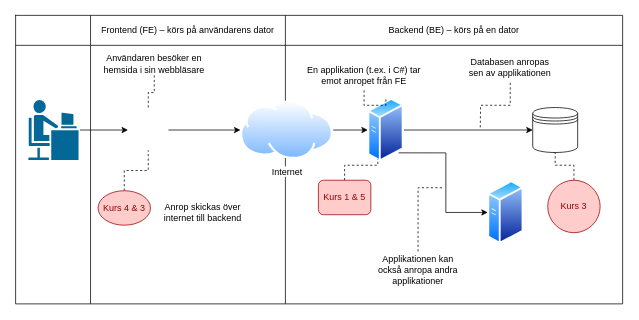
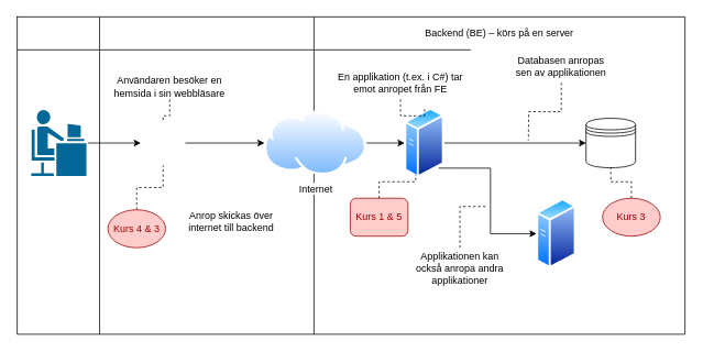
- <mxCell id="5" value="Frontend (FE) – körs på användarens dator" style="shape=partialRectangle;html=1;whiteSpace=wrap;connectable=0;fillColor=none;top=0;left=0;bottom=0;right=0;overflow=hidden;" parent="3" vertex="1"><mxGeometry x="100" width="260" height="40" as="geometry" /></mxCell>
- <mxCell id="6" value="Backend (BE) – körs på en dator" style="shape=partialRectangle;html=1;whiteSpace=wrap;connectable=0;fillColor=none;top=0;left=0;bottom=0;right=0;overflow=hidden;" parent="3" vertex="1"><mxGeometry x="360" width="450" height="40" as="geometry" /></mxCell>
+ <mxCell id="6" value="Backend (BE) – körs på en server" style="shape=partialRectangle;html=1;whiteSpace=wrap;connectable=0;fillColor=none;top=0;left=0;bottom=0;right=0;overflow=hidden;" parent="3" vertex="1"><mxGeometry x="360" width="450" height="40" as="geometry" /></mxCell>
- <mxCell id="23" value="Användaren besöker en hemsida i sin webbläsare" style="text;html=1;strokeColor=none;fillColor=none;align=center;verticalAlign=middle;whiteSpace=wrap;rounded=0;" parent="1" vertex="1"><mxGeometry x="130" y="70" width="150" height="30" as="geometry" /></mxCell>
+ <mxCell id="23" value="Användaren besöker en hemsida i sin webbläsare" style="text;html=1;strokeColor=none;fillColor=none;align=center;verticalAlign=middle;whiteSpace=wrap;rounded=0;" parent="1" vertex="1"><mxGeometry x="130" y="90" width="150" height="30" as="geometry" /></mxCell>
- <mxCell id="28" value="Databasen anropas sen av applikationen" style="text;html=1;strokeColor=none;fillColor=none;align=center;verticalAlign=middle;whiteSpace=wrap;rounded=0;" parent="1" vertex="1"><mxGeometry x="620" y="70" width="120" height="40" as="geometry" /></mxCell>
+ <mxCell id="28" value="Databasen anropas sen av applikationen" style="text;html=1;strokeColor=none;fillColor=none;align=center;verticalAlign=middle;whiteSpace=wrap;rounded=0;" parent="1" vertex="1"><mxGeometry x="620" y="60" width="120" height="40" as="geometry" /></mxCell>
- <mxCell id="36" value="Kurs 3" style="ellipse;whiteSpace=wrap;html=1;fontColor=#990000;fillColor=#FFCCCC;strokeColor=#990000;" vertex="1" parent="1"><mxGeometry x="730" y="240" width="70" height="70" as="geometry" /></mxCell>
+ <mxCell id="36" value="Kurs 3" style="ellipse;whiteSpace=wrap;html=1;fontColor=#990000;fillColor=#FFCCCC;strokeColor=#990000;" vertex="1" parent="1"><mxGeometry x="730" y="240" width="70" height="46" as="geometry" /></mxCell>
- <mxCell id="24" value="Anrop skickas över internet till backend" style="text;html=1;strokeColor=none;fillColor=none;align=center;verticalAlign=middle;whiteSpace=wrap;rounded=0;" parent="1" vertex="1"><mxGeometry x="210" y="259.5" width="120" height="47" as="geometry" /></mxCell>
+ <mxCell id="24" value="Anrop skickas över internet till backend" style="text;html=1;strokeColor=none;fillColor=none;align=center;verticalAlign=middle;whiteSpace=wrap;rounded=0;" parent="1" vertex="1"><mxGeometry x="220" y="244.5" width="120" height="47" as="geometry" /></mxCell>
- <mxCell id="30" value="Applikationen kan också anropa andra applikationer" style="text;html=1;strokeColor=none;fillColor=none;align=center;verticalAlign=middle;whiteSpace=wrap;rounded=0;" parent="1" vertex="1"><mxGeometry x="494" y="335" width="126" height="50" as="geometry" /></mxCell>
+ <mxCell id="30" value="Applikationen kan också anropa andra applikationer" style="text;html=1;strokeColor=none;fillColor=none;align=center;verticalAlign=middle;whiteSpace=wrap;rounded=0;" parent="1" vertex="1"><mxGeometry x="494" y="300" width="126" height="50" as="geometry" /></mxCell>
